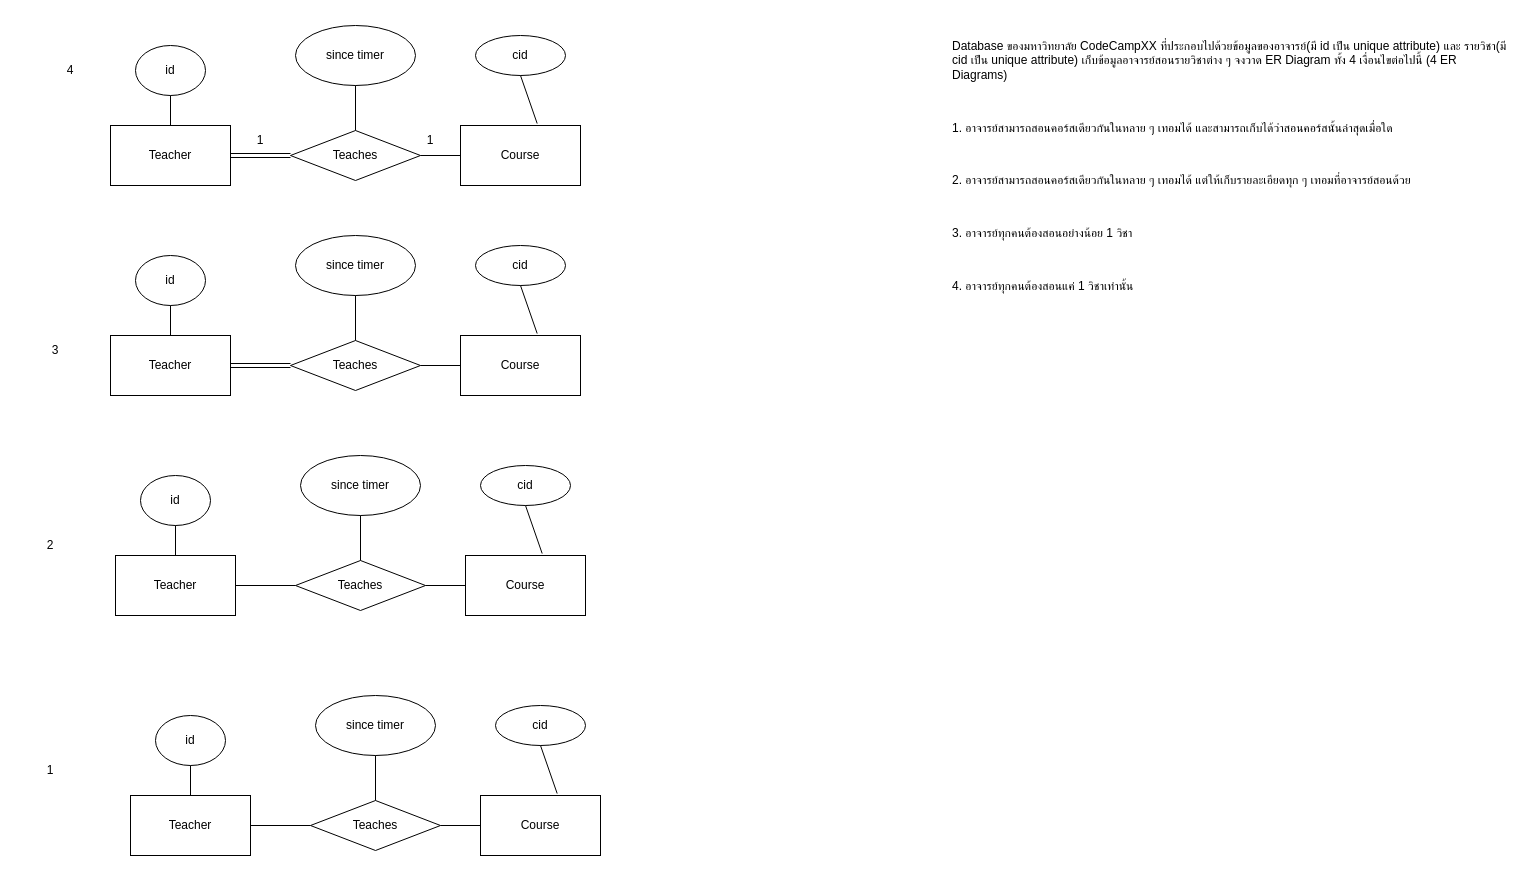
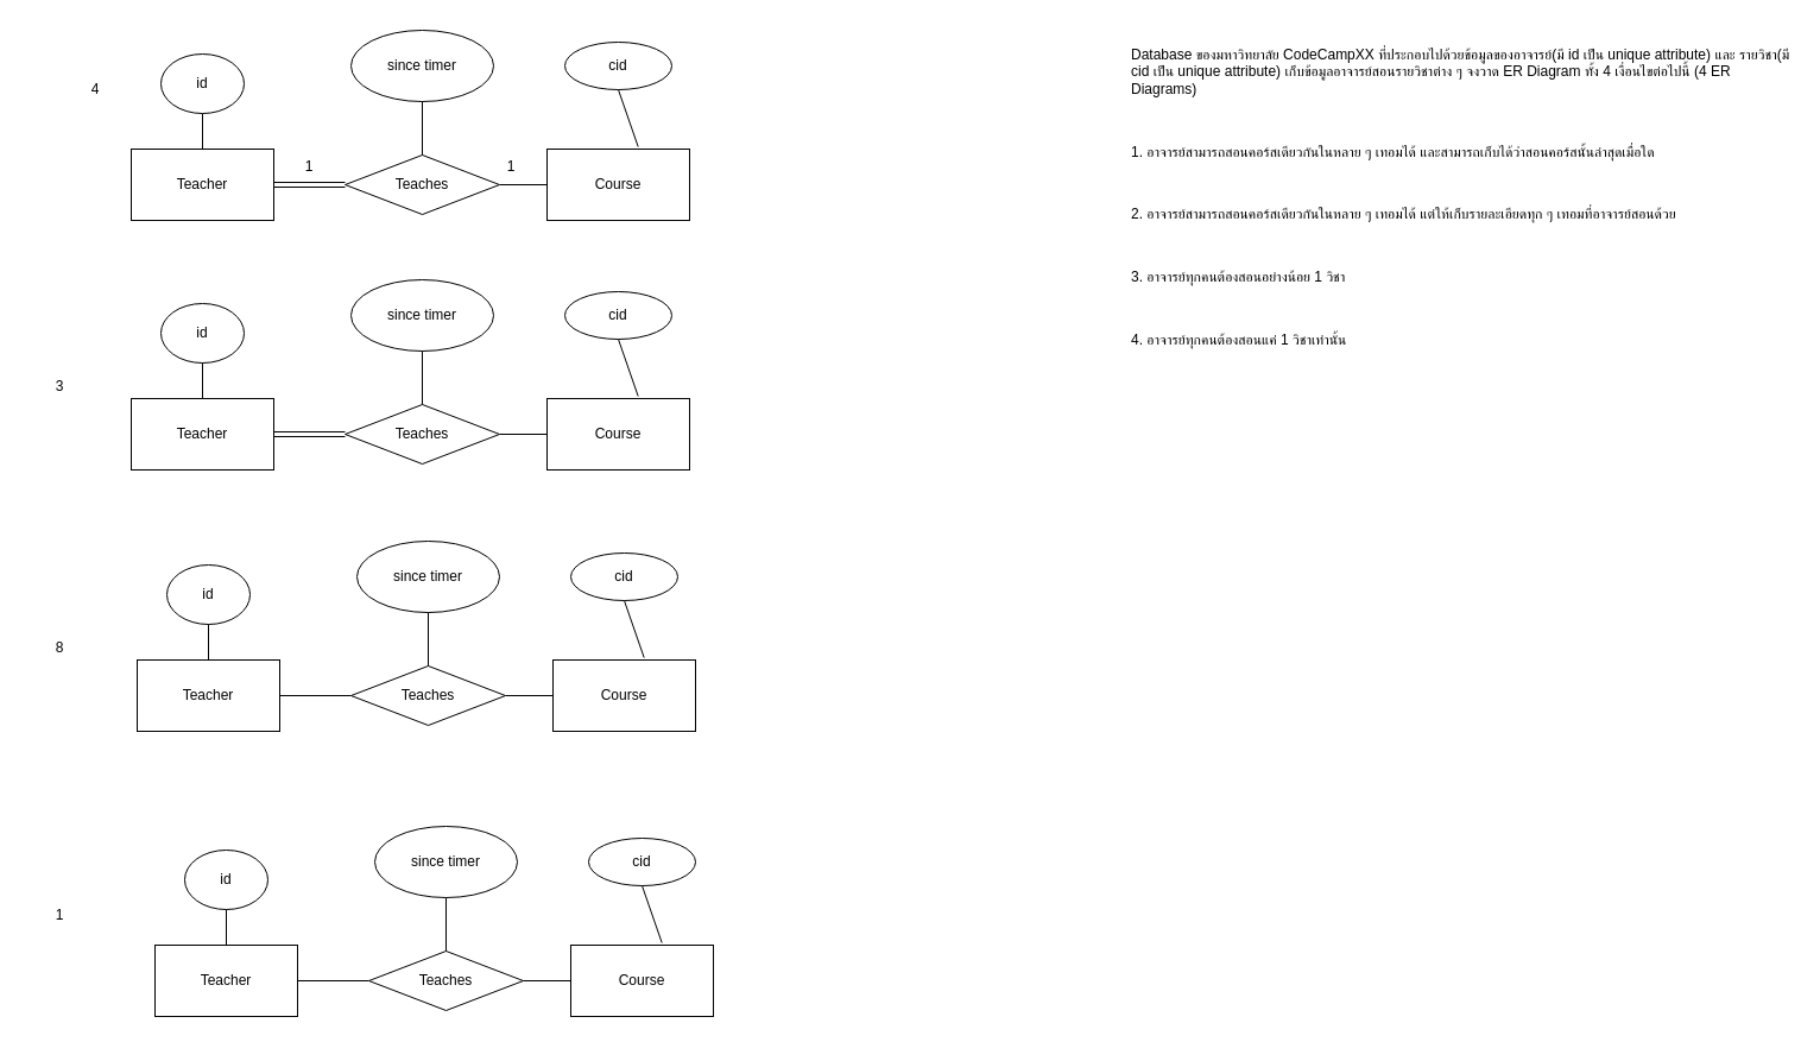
- <mxCell id="49" value="4" style="text;html=1;strokeColor=none;fillColor=none;align=center;verticalAlign=middle;whiteSpace=wrap;rounded=0;" vertex="1" parent="1"><mxGeometry x="40" y="55" width="60" height="30" as="geometry" /></mxCell>
+ <mxCell id="49" value="4" style="text;html=1;strokeColor=none;fillColor=none;align=center;verticalAlign=middle;whiteSpace=wrap;rounded=0;" vertex="1" parent="1"><mxGeometry x="50" y="60" width="60" height="30" as="geometry" /></mxCell>
- <mxCell id="50" value="3" style="text;html=1;strokeColor=none;fillColor=none;align=center;verticalAlign=middle;whiteSpace=wrap;rounded=0;" vertex="1" parent="1"><mxGeometry x="25" y="335" width="60" height="30" as="geometry" /></mxCell>
+ <mxCell id="50" value="3" style="text;html=1;strokeColor=none;fillColor=none;align=center;verticalAlign=middle;whiteSpace=wrap;rounded=0;" vertex="1" parent="1"><mxGeometry x="20" y="310" width="60" height="30" as="geometry" /></mxCell>
- <mxCell id="51" value="2" style="text;html=1;strokeColor=none;fillColor=none;align=center;verticalAlign=middle;whiteSpace=wrap;rounded=0;" vertex="1" parent="1"><mxGeometry x="20" y="530" width="60" height="30" as="geometry" /></mxCell>
+ <mxCell id="51" value="8" style="text;html=1;strokeColor=none;fillColor=none;align=center;verticalAlign=middle;whiteSpace=wrap;rounded=0;" vertex="1" parent="1"><mxGeometry x="20" y="530" width="60" height="30" as="geometry" /></mxCell>
